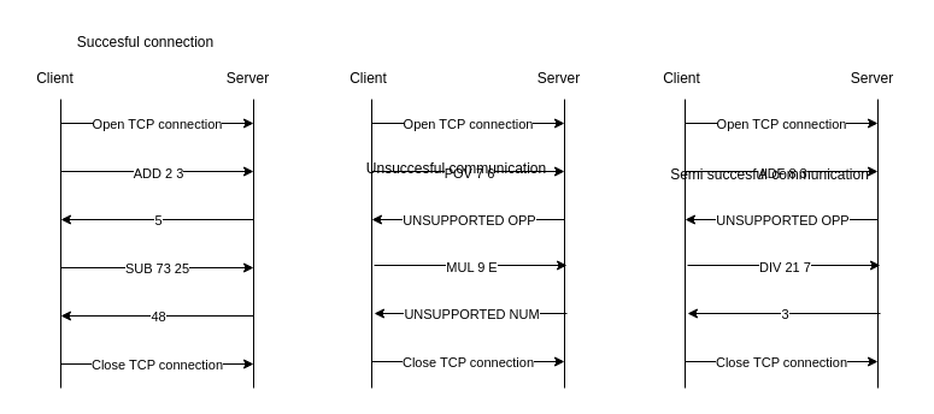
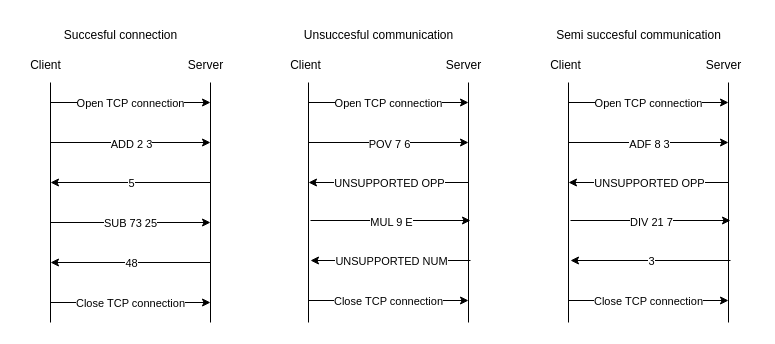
- <mxCell id="31" value="Unsuccesful communication" style="text;html=1;align=center;verticalAlign=middle;resizable=0;points=[];autosize=1;strokeColor=none;fillColor=none;" vertex="1" parent="1"><mxGeometry x="293" y="125" width="170" height="30" as="geometry" /></mxCell>
+ <mxCell id="31" value="Unsuccesful communication" style="text;html=1;align=center;verticalAlign=middle;resizable=0;points=[];autosize=1;strokeColor=none;fillColor=none;" vertex="1" parent="1"><mxGeometry x="293" y="20" width="170" height="30" as="geometry" /></mxCell>
- <mxCell id="48" value="Semi succesful communication" style="text;html=1;align=center;verticalAlign=middle;resizable=0;points=[];autosize=1;strokeColor=none;fillColor=none;" vertex="1" parent="1"><mxGeometry x="543" y="130" width="190" height="30" as="geometry" /></mxCell>
+ <mxCell id="48" value="Semi succesful communication" style="text;html=1;align=center;verticalAlign=middle;resizable=0;points=[];autosize=1;strokeColor=none;fillColor=none;" vertex="1" parent="1"><mxGeometry x="543" y="20" width="190" height="30" as="geometry" /></mxCell>
